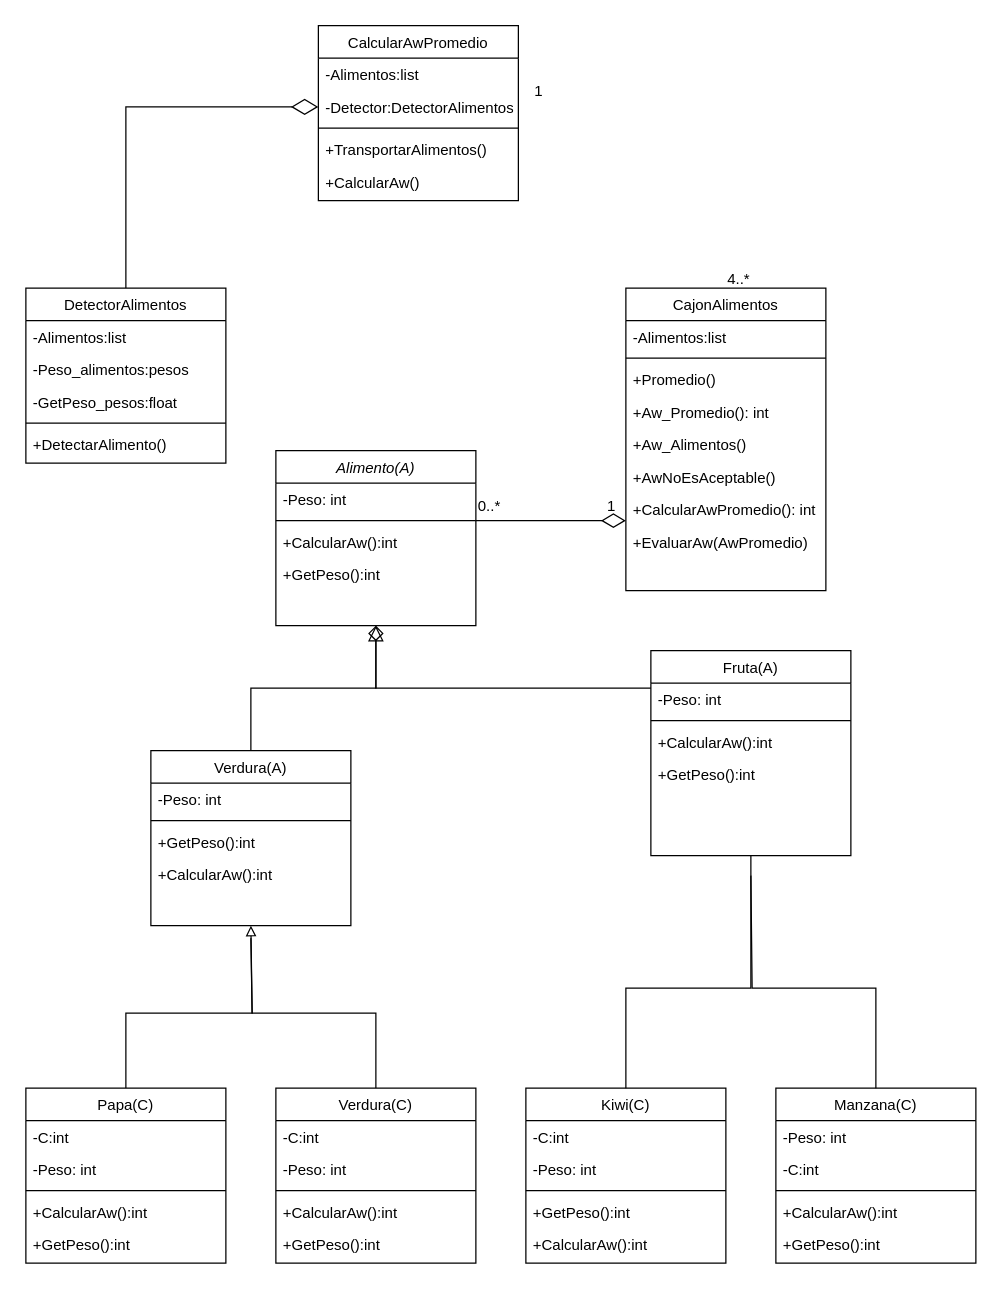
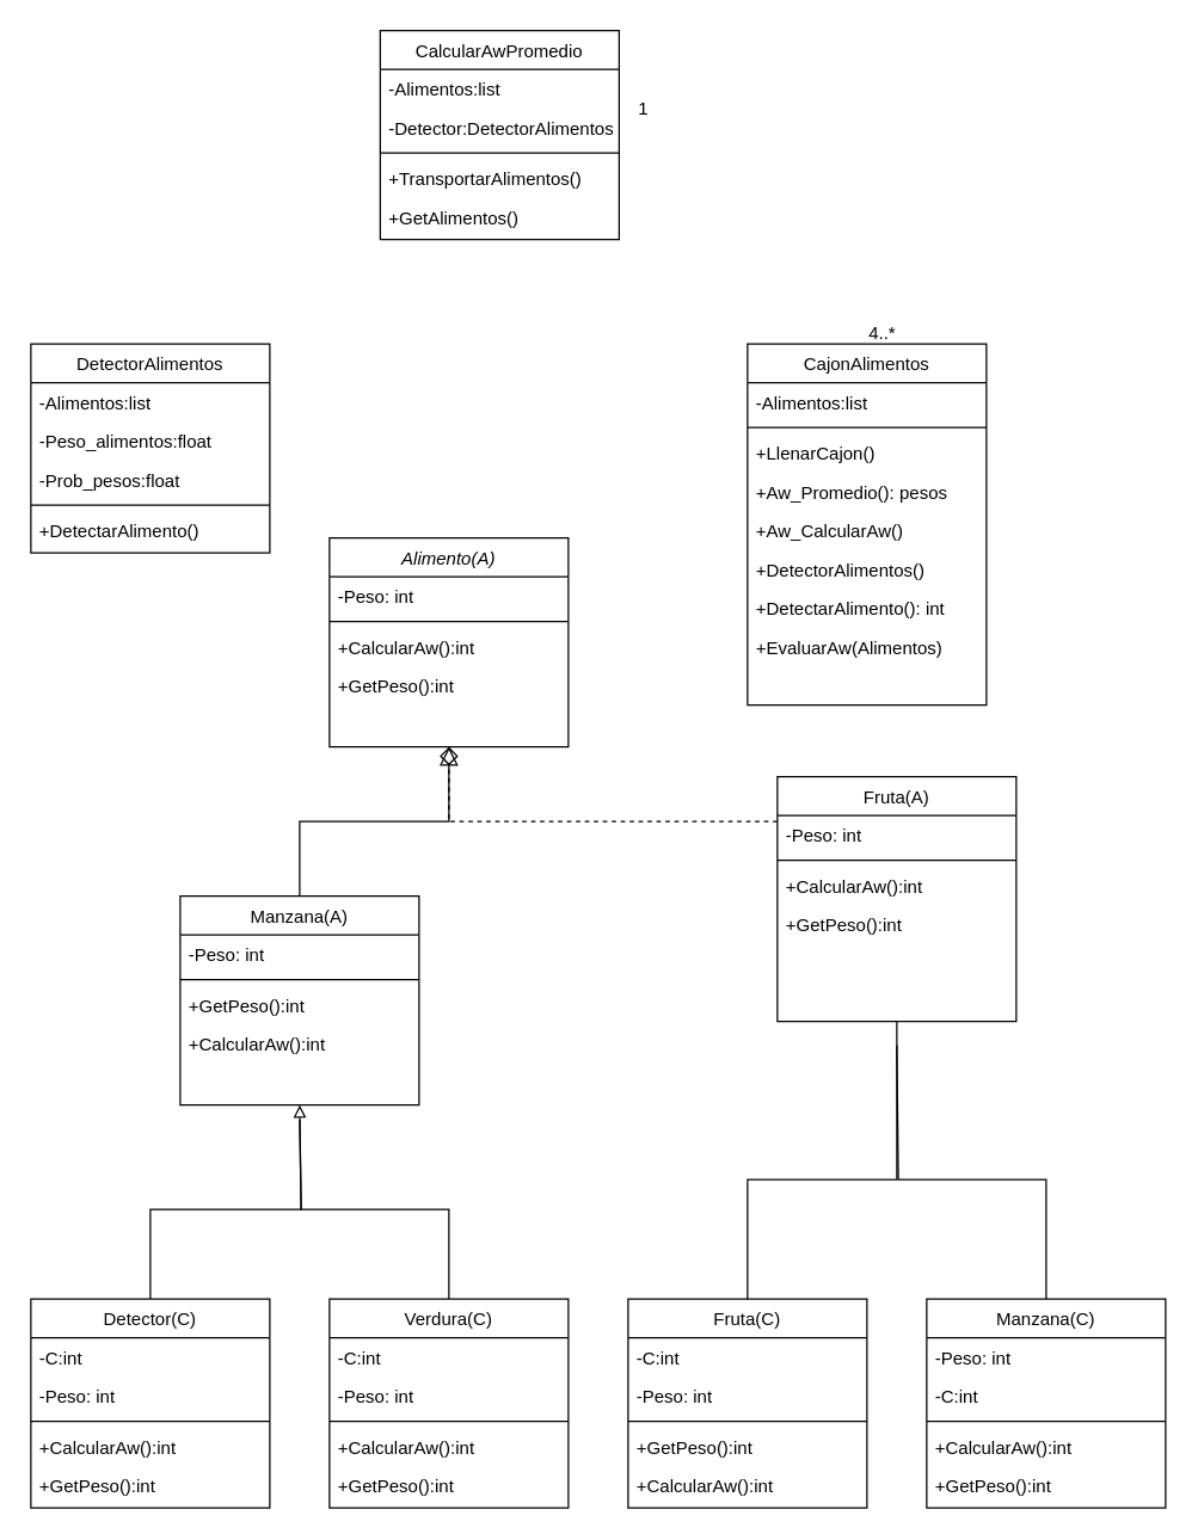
- <mxCell id="60" style="edgeStyle=orthogonalEdgeStyle;rounded=0;orthogonalLoop=1;jettySize=auto;html=1;exitX=0.5;exitY=0;exitDx=0;exitDy=0;entryX=0;entryY=0.5;entryDx=0;entryDy=0;endArrow=diamondThin;endFill=0;endSize=19;" parent="1" source="61" target="69" edge="1"><mxGeometry relative="1" as="geometry" /></mxCell>
- <mxCell id="72" value="+CalcularAw()" style="text;align=left;verticalAlign=top;spacingLeft=4;spacingRight=4;overflow=hidden;rotatable=0;points=[[0,0.5],[1,0.5]];portConstraint=eastwest;" parent="67" vertex="1"><mxGeometry y="112" width="160" height="26" as="geometry" /></mxCell>
+ <mxCell id="72" value="+GetAlimentos()" style="text;align=left;verticalAlign=top;spacingLeft=4;spacingRight=4;overflow=hidden;rotatable=0;points=[[0,0.5],[1,0.5]];portConstraint=eastwest;" parent="67" vertex="1"><mxGeometry y="112" width="160" height="26" as="geometry" /></mxCell>
- <mxCell id="63" value="-Peso_alimentos:pesos" style="text;align=left;verticalAlign=top;spacingLeft=4;spacingRight=4;overflow=hidden;rotatable=0;points=[[0,0.5],[1,0.5]];portConstraint=eastwest;rounded=0;shadow=0;html=0;" parent="61" vertex="1"><mxGeometry y="52" width="160" height="26" as="geometry" /></mxCell>
+ <mxCell id="63" value="-Peso_alimentos:float" style="text;align=left;verticalAlign=top;spacingLeft=4;spacingRight=4;overflow=hidden;rotatable=0;points=[[0,0.5],[1,0.5]];portConstraint=eastwest;rounded=0;shadow=0;html=0;" parent="61" vertex="1"><mxGeometry y="52" width="160" height="26" as="geometry" /></mxCell>
- <mxCell id="22" value="+Promedio()" style="text;align=left;verticalAlign=top;spacingLeft=4;spacingRight=4;overflow=hidden;rotatable=0;points=[[0,0.5],[1,0.5]];portConstraint=eastwest;" parent="19" vertex="1"><mxGeometry y="60" width="160" height="26" as="geometry" /></mxCell>
+ <mxCell id="22" value="+LlenarCajon()" style="text;align=left;verticalAlign=top;spacingLeft=4;spacingRight=4;overflow=hidden;rotatable=0;points=[[0,0.5],[1,0.5]];portConstraint=eastwest;" parent="19" vertex="1"><mxGeometry y="60" width="160" height="26" as="geometry" /></mxCell>
- <mxCell id="64" value="-GetPeso_pesos:float" style="text;align=left;verticalAlign=top;spacingLeft=4;spacingRight=4;overflow=hidden;rotatable=0;points=[[0,0.5],[1,0.5]];portConstraint=eastwest;rounded=0;shadow=0;html=0;" parent="61" vertex="1"><mxGeometry y="78" width="160" height="26" as="geometry" /></mxCell>
+ <mxCell id="64" value="-Prob_pesos:float" style="text;align=left;verticalAlign=top;spacingLeft=4;spacingRight=4;overflow=hidden;rotatable=0;points=[[0,0.5],[1,0.5]];portConstraint=eastwest;rounded=0;shadow=0;html=0;" parent="61" vertex="1"><mxGeometry y="78" width="160" height="26" as="geometry" /></mxCell>
- <mxCell id="23" value="+Aw_Promedio(): int" style="text;align=left;verticalAlign=top;spacingLeft=4;spacingRight=4;overflow=hidden;rotatable=0;points=[[0,0.5],[1,0.5]];portConstraint=eastwest;" parent="19" vertex="1"><mxGeometry y="86" width="160" height="26" as="geometry" /></mxCell>
+ <mxCell id="23" value="+Aw_Promedio(): pesos" style="text;align=left;verticalAlign=top;spacingLeft=4;spacingRight=4;overflow=hidden;rotatable=0;points=[[0,0.5],[1,0.5]];portConstraint=eastwest;" parent="19" vertex="1"><mxGeometry y="86" width="160" height="26" as="geometry" /></mxCell>
- <mxCell id="24" value="+Aw_Alimentos()" style="text;align=left;verticalAlign=top;spacingLeft=4;spacingRight=4;overflow=hidden;rotatable=0;points=[[0,0.5],[1,0.5]];portConstraint=eastwest;" parent="19" vertex="1"><mxGeometry y="112" width="160" height="26" as="geometry" /></mxCell>
+ <mxCell id="24" value="+Aw_CalcularAw()" style="text;align=left;verticalAlign=top;spacingLeft=4;spacingRight=4;overflow=hidden;rotatable=0;points=[[0,0.5],[1,0.5]];portConstraint=eastwest;" parent="19" vertex="1"><mxGeometry y="112" width="160" height="26" as="geometry" /></mxCell>
- <mxCell id="25" value="+AwNoEsAceptable()" style="text;align=left;verticalAlign=top;spacingLeft=4;spacingRight=4;overflow=hidden;rotatable=0;points=[[0,0.5],[1,0.5]];portConstraint=eastwest;" parent="19" vertex="1"><mxGeometry y="138" width="160" height="26" as="geometry" /></mxCell>
+ <mxCell id="25" value="+DetectorAlimentos()" style="text;align=left;verticalAlign=top;spacingLeft=4;spacingRight=4;overflow=hidden;rotatable=0;points=[[0,0.5],[1,0.5]];portConstraint=eastwest;" parent="19" vertex="1"><mxGeometry y="138" width="160" height="26" as="geometry" /></mxCell>
- <mxCell id="26" value="+CalcularAwPromedio(): int" style="text;align=left;verticalAlign=top;spacingLeft=4;spacingRight=4;overflow=hidden;rotatable=0;points=[[0,0.5],[1,0.5]];portConstraint=eastwest;" parent="19" vertex="1"><mxGeometry y="164" width="160" height="26" as="geometry" /></mxCell>
+ <mxCell id="26" value="+DetectarAlimento(): int" style="text;align=left;verticalAlign=top;spacingLeft=4;spacingRight=4;overflow=hidden;rotatable=0;points=[[0,0.5],[1,0.5]];portConstraint=eastwest;" parent="19" vertex="1"><mxGeometry y="164" width="160" height="26" as="geometry" /></mxCell>
- <mxCell id="28" value="" style="endArrow=diamondThin;shadow=0;strokeWidth=1;rounded=0;endFill=0;edgeStyle=elbowEdgeStyle;elbow=vertical;endSize=17;" parent="1" source="2" target="19" edge="1"><mxGeometry x="0.5" y="41" relative="1" as="geometry"><mxPoint x="380" y="432" as="sourcePoint" /><mxPoint x="540" y="432" as="targetPoint" /><mxPoint x="-40" y="32" as="offset" /></mxGeometry></mxCell>
- <mxCell id="29" value="0..*" style="resizable=0;align=left;verticalAlign=bottom;labelBackgroundColor=none;fontSize=12;" parent="28" connectable="0" vertex="1"><mxGeometry x="-1" relative="1" as="geometry"><mxPoint y="-3" as="offset" /></mxGeometry></mxCell>
- <mxCell id="30" value="1" style="resizable=0;align=right;verticalAlign=bottom;labelBackgroundColor=none;fontSize=12;" parent="28" connectable="0" vertex="1"><mxGeometry x="1" relative="1" as="geometry"><mxPoint x="-7" y="-3" as="offset" /></mxGeometry></mxCell>
- <mxCell id="27" value="+EvaluarAw(AwPromedio)" style="text;align=left;verticalAlign=top;spacingLeft=4;spacingRight=4;overflow=hidden;rotatable=0;points=[[0,0.5],[1,0.5]];portConstraint=eastwest;" parent="19" vertex="1"><mxGeometry y="190" width="160" height="26" as="geometry" /></mxCell>
+ <mxCell id="27" value="+EvaluarAw(Alimentos)" style="text;align=left;verticalAlign=top;spacingLeft=4;spacingRight=4;overflow=hidden;rotatable=0;points=[[0,0.5],[1,0.5]];portConstraint=eastwest;" parent="19" vertex="1"><mxGeometry y="190" width="160" height="26" as="geometry" /></mxCell>
- <mxCell id="18" value="" style="endArrow=block;endSize=10;endFill=0;shadow=0;strokeWidth=1;rounded=0;edgeStyle=elbowEdgeStyle;elbow=vertical;" parent="1" source="13" target="2" edge="1"><mxGeometry width="160" relative="1" as="geometry"><mxPoint x="210" y="613" as="sourcePoint" /><mxPoint x="310" y="511" as="targetPoint" /><Array as="points"><mxPoint x="450" y="550" /></Array></mxGeometry></mxCell>
+ <mxCell id="18" value="" style="endArrow=block;endSize=10;endFill=0;shadow=0;strokeWidth=1;rounded=0;edgeStyle=elbowEdgeStyle;elbow=vertical;dashed=1;" parent="1" source="13" target="2" edge="1"><mxGeometry width="160" relative="1" as="geometry"><mxPoint x="210" y="613" as="sourcePoint" /><mxPoint x="310" y="511" as="targetPoint" /><Array as="points"><mxPoint x="450" y="550" /></Array></mxGeometry></mxCell>
- <mxCell id="7" value="Verdura(A)" style="swimlane;fontStyle=0;align=center;verticalAlign=top;childLayout=stackLayout;horizontal=1;startSize=26;horizontalStack=0;resizeParent=1;resizeLast=0;collapsible=1;marginBottom=0;rounded=0;shadow=0;strokeWidth=1;" parent="1" vertex="1"><mxGeometry x="120" y="600" width="160" height="140" as="geometry"><mxRectangle x="130" y="380" width="160" height="26" as="alternateBounds" /></mxGeometry></mxCell>
+ <mxCell id="7" value="Manzana(A)" style="swimlane;fontStyle=0;align=center;verticalAlign=top;childLayout=stackLayout;horizontal=1;startSize=26;horizontalStack=0;resizeParent=1;resizeLast=0;collapsible=1;marginBottom=0;rounded=0;shadow=0;strokeWidth=1;" parent="1" vertex="1"><mxGeometry x="120" y="600" width="160" height="140" as="geometry"><mxRectangle x="130" y="380" width="160" height="26" as="alternateBounds" /></mxGeometry></mxCell>
- <mxCell id="32" value="Papa(C)" style="swimlane;fontStyle=0;align=center;verticalAlign=top;childLayout=stackLayout;horizontal=1;startSize=26;horizontalStack=0;resizeParent=1;resizeLast=0;collapsible=1;marginBottom=0;rounded=0;shadow=0;strokeWidth=1;" parent="1" vertex="1"><mxGeometry x="20" y="870" width="160" height="140" as="geometry"><mxRectangle x="130" y="380" width="160" height="26" as="alternateBounds" /></mxGeometry></mxCell>
+ <mxCell id="32" value="Detector(C)" style="swimlane;fontStyle=0;align=center;verticalAlign=top;childLayout=stackLayout;horizontal=1;startSize=26;horizontalStack=0;resizeParent=1;resizeLast=0;collapsible=1;marginBottom=0;rounded=0;shadow=0;strokeWidth=1;" parent="1" vertex="1"><mxGeometry x="20" y="870" width="160" height="140" as="geometry"><mxRectangle x="130" y="380" width="160" height="26" as="alternateBounds" /></mxGeometry></mxCell>
- <mxCell id="52" value="Kiwi(C)" style="swimlane;fontStyle=0;align=center;verticalAlign=top;childLayout=stackLayout;horizontal=1;startSize=26;horizontalStack=0;resizeParent=1;resizeLast=0;collapsible=1;marginBottom=0;rounded=0;shadow=0;strokeWidth=1;" parent="45" vertex="1"><mxGeometry y="50" width="160" height="140" as="geometry"><mxRectangle x="340" y="380" width="170" height="26" as="alternateBounds" /></mxGeometry></mxCell>
+ <mxCell id="52" value="Fruta(C)" style="swimlane;fontStyle=0;align=center;verticalAlign=top;childLayout=stackLayout;horizontal=1;startSize=26;horizontalStack=0;resizeParent=1;resizeLast=0;collapsible=1;marginBottom=0;rounded=0;shadow=0;strokeWidth=1;" parent="45" vertex="1"><mxGeometry y="50" width="160" height="140" as="geometry"><mxRectangle x="340" y="380" width="170" height="26" as="alternateBounds" /></mxGeometry></mxCell>
